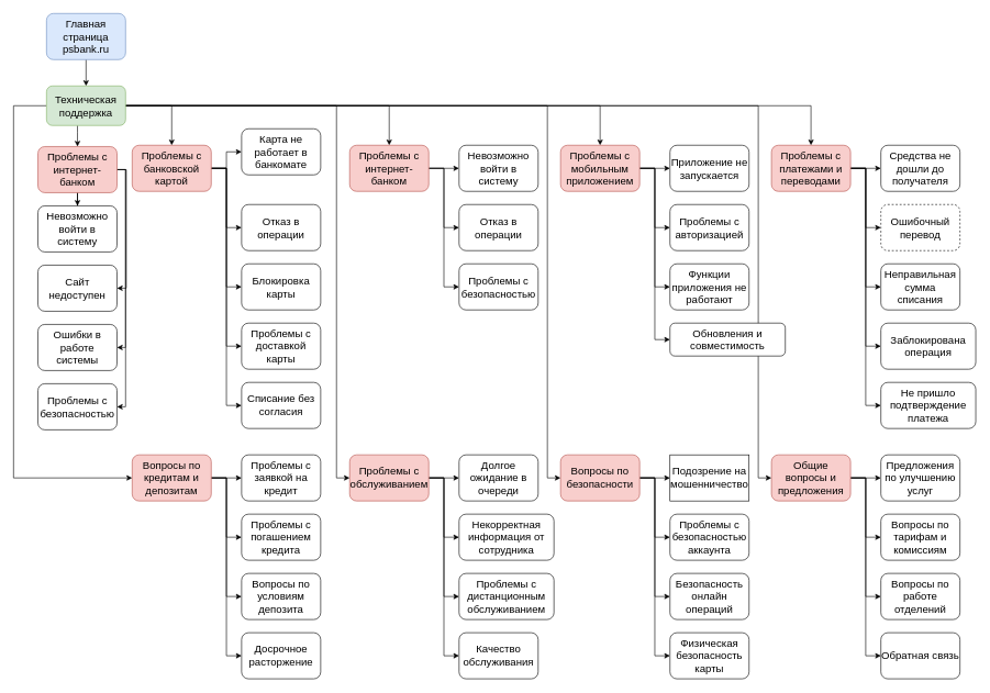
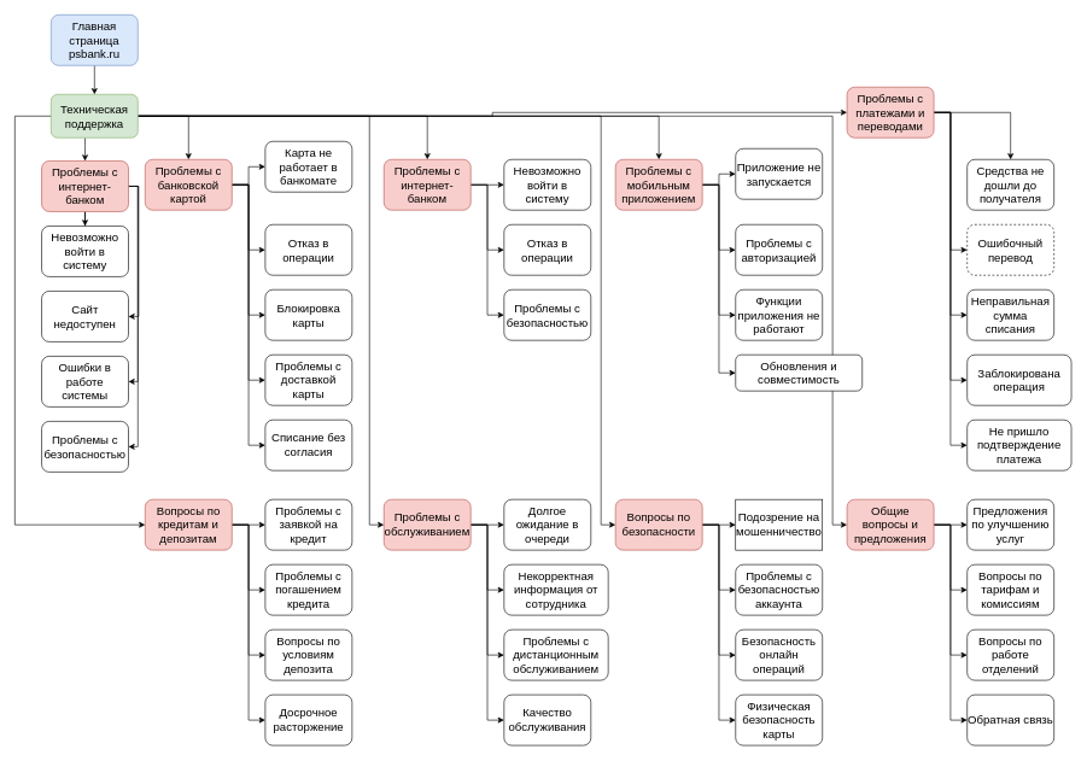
- <mxCell id="45" value="&lt;font style=&quot;font-size: 16px;&quot;&gt;Приложение не запускается&lt;/font&gt;" style="rounded=1;whiteSpace=wrap;html=1;" vertex="1" parent="1"><mxGeometry x="1016" y="220" width="120" height="70" as="geometry" /></mxCell>
+ <mxCell id="45" value="&lt;font style=&quot;font-size: 16px;&quot;&gt;Приложение не запускается&lt;/font&gt;" style="rounded=1;whiteSpace=wrap;html=1;" vertex="1" parent="1"><mxGeometry x="1016" y="205" width="120" height="70" as="geometry" /></mxCell>
- <mxCell id="60" value="&lt;font size=&quot;3&quot;&gt;Проблемы с платежами и переводами&lt;/font&gt;" style="rounded=1;whiteSpace=wrap;html=1;fillColor=#f8cecc;strokeColor=#b85450;" vertex="1" parent="1"><mxGeometry x="1170" y="220" width="120" height="70" as="geometry" /></mxCell>
+ <mxCell id="60" value="&lt;font size=&quot;3&quot;&gt;Проблемы с платежами и переводами&lt;/font&gt;" style="rounded=1;whiteSpace=wrap;html=1;fillColor=#f8cecc;strokeColor=#b85450;" vertex="1" parent="1"><mxGeometry x="1170" y="120" width="120" height="70" as="geometry" /></mxCell>
